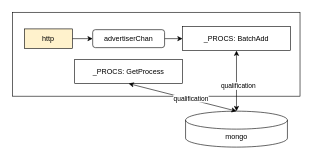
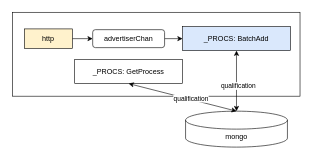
- <mxCell id="6" value="_PROCS: BatchAdd" style="rounded=0;whiteSpace=wrap;html=1;" vertex="1" parent="1"><mxGeometry x="304" y="44" width="180" height="40" as="geometry" /></mxCell>
+ <mxCell id="6" value="_PROCS: BatchAdd" style="rounded=0;whiteSpace=wrap;html=1;fillColor=#dae8fc;" vertex="1" parent="1"><mxGeometry x="304" y="44" width="180" height="40" as="geometry" /></mxCell>
